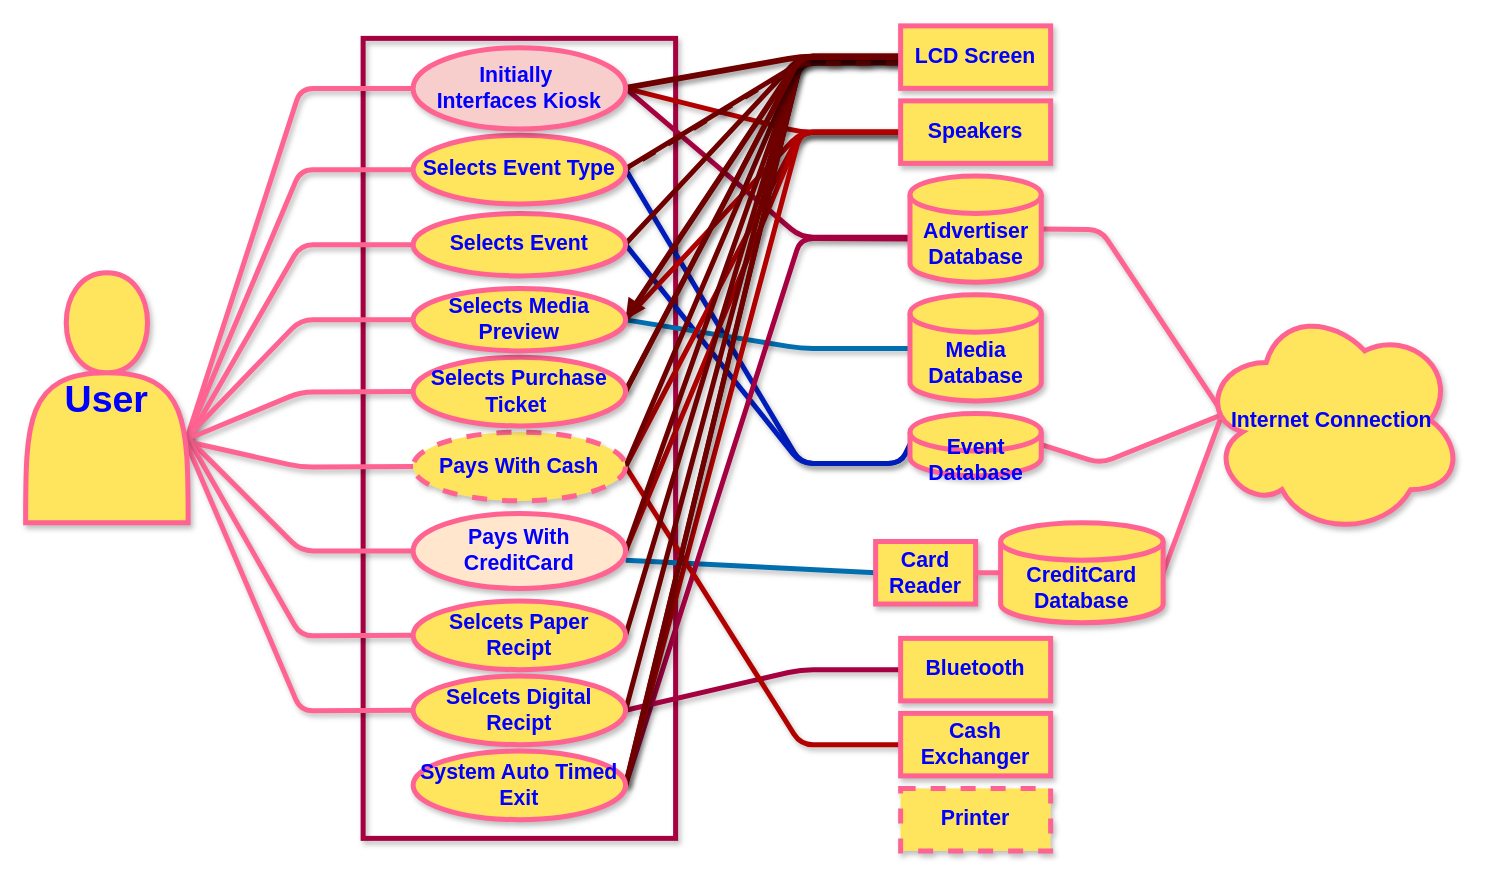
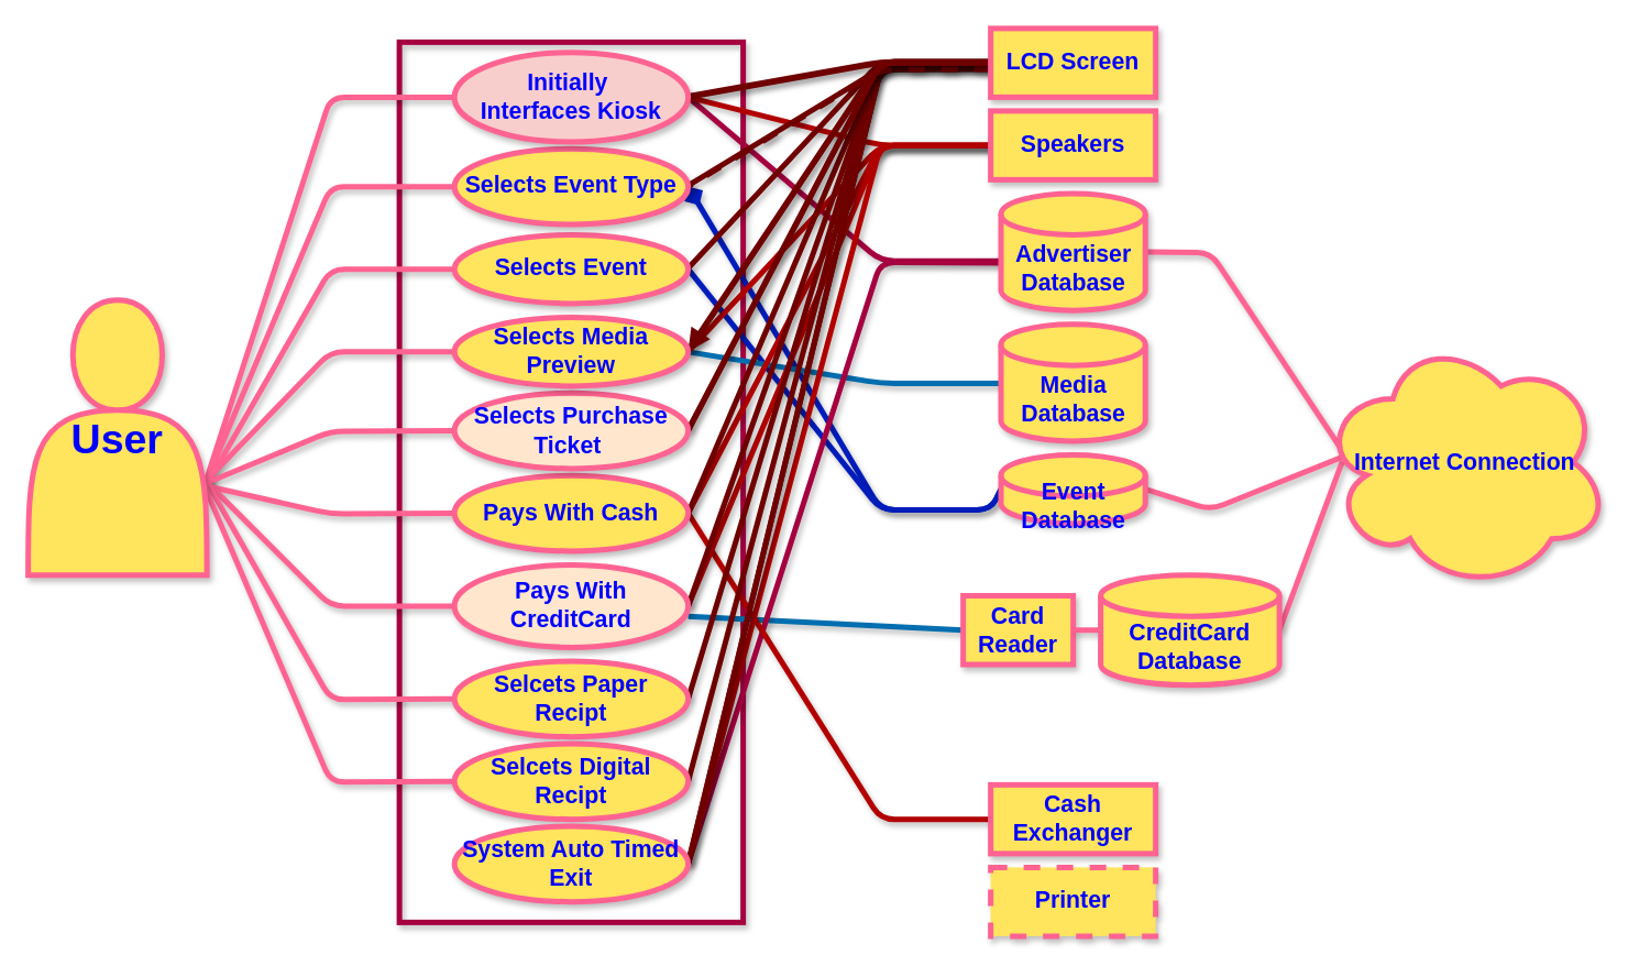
- <mxCell id="3" value="" style="edgeStyle=none;endArrow=none;verticalAlign=bottom;strokeColor=#001DBC;strokeWidth=4;entryX=1;entryY=0.5;entryDx=0;entryDy=0;exitX=0;exitY=0.5;exitDx=0;exitDy=0;exitPerimeter=0;shadow=1;html=1;labelBorderColor=none;labelBackgroundColor=none;align=center;fontSize=17;fontColor=#0000FF;fontStyle=1;fillColor=#0050ef;" parent="1" source="58" target="51" edge="1"><mxGeometry width="160" relative="1" as="geometry"><mxPoint x="630" y="90" as="sourcePoint" /><mxPoint x="519.05" y="167.98" as="targetPoint" /><Array as="points"><mxPoint x="720" y="370" /><mxPoint x="640" y="370" /></Array></mxGeometry></mxCell>
+ <mxCell id="3" value="" style="edgeStyle=none;endArrow=diamond;verticalAlign=bottom;strokeColor=#001DBC;strokeWidth=4;entryX=1;entryY=0.5;entryDx=0;entryDy=0;exitX=0;exitY=0.5;exitDx=0;exitDy=0;exitPerimeter=0;shadow=1;html=1;labelBorderColor=none;labelBackgroundColor=none;align=center;fontSize=17;fontColor=#0000FF;fontStyle=1;fillColor=#0050ef;" parent="1" source="58" target="51" edge="1"><mxGeometry width="160" relative="1" as="geometry"><mxPoint x="630" y="90" as="sourcePoint" /><mxPoint x="519.05" y="167.98" as="targetPoint" /><Array as="points"><mxPoint x="720" y="370" /><mxPoint x="640" y="370" /></Array></mxGeometry></mxCell>
- <mxCell id="48" value="&lt;span&gt;Selects Purchase Ticket&amp;nbsp;&lt;/span&gt;" style="ellipse;whiteSpace=wrap;fillColor=#FFE45E;shadow=1;strokeColor=#FF6392;strokeWidth=4;html=1;labelBorderColor=none;labelBackgroundColor=none;align=center;fontSize=17;fontColor=#0000FF;fontStyle=1" parent="1" vertex="1"><mxGeometry x="330" y="285" width="170" height="55" as="geometry" /></mxCell>
+ <mxCell id="48" value="&lt;span&gt;Selects Purchase Ticket&amp;nbsp;&lt;/span&gt;" style="ellipse;whiteSpace=wrap;fillColor=#ffe6cc;shadow=1;strokeColor=#FF6392;strokeWidth=4;html=1;labelBorderColor=none;labelBackgroundColor=none;align=center;fontSize=17;fontColor=#0000FF;fontStyle=1;" parent="1" vertex="1"><mxGeometry x="330" y="285" width="170" height="55" as="geometry" /></mxCell>
- <mxCell id="43" value="&lt;span&gt;Pays With Cash&lt;/span&gt;" style="ellipse;whiteSpace=wrap;fillColor=#FFE45E;shadow=1;strokeColor=#FF6392;strokeWidth=4;html=1;labelBorderColor=none;labelBackgroundColor=none;align=center;fontSize=17;fontColor=#0000FF;fontStyle=1;dashed=1;" parent="1" vertex="1"><mxGeometry x="330" y="345" width="170" height="55" as="geometry" /></mxCell>
+ <mxCell id="43" value="&lt;span&gt;Pays With Cash&lt;/span&gt;" style="ellipse;whiteSpace=wrap;fillColor=#FFE45E;shadow=1;strokeColor=#FF6392;strokeWidth=4;html=1;labelBorderColor=none;labelBackgroundColor=none;align=center;fontSize=17;fontColor=#0000FF;fontStyle=1" parent="1" vertex="1"><mxGeometry x="330" y="345" width="170" height="55" as="geometry" /></mxCell>
- <mxCell id="57" value="&lt;span&gt;Bluetooth&lt;/span&gt;" style="whiteSpace=wrap;shadow=1;glass=0;fontSize=17;strokeWidth=4;labelBackgroundColor=none;fillColor=#FFE45E;strokeColor=#FF6392;html=1;labelBorderColor=none;align=center;fontColor=#0000FF;fontStyle=1" parent="1" vertex="1"><mxGeometry x="720" y="510" width="120" height="50" as="geometry" /></mxCell>
- <mxCell id="9" value="" style="edgeStyle=none;endArrow=none;verticalAlign=bottom;strokeColor=#A50040;strokeWidth=4;entryX=0;entryY=0.5;entryDx=0;entryDy=0;exitX=1;exitY=0.5;exitDx=0;exitDy=0;shadow=1;html=1;labelBorderColor=none;labelBackgroundColor=none;align=center;fontSize=17;fontColor=#0000FF;fontStyle=1;fillColor=#d80073;" parent="1" source="46" target="57" edge="1"><mxGeometry width="160" relative="1" as="geometry"><mxPoint x="510" y="517.5" as="sourcePoint" /><mxPoint x="720" y="675" as="targetPoint" /><Array as="points"><mxPoint x="640" y="535" /></Array></mxGeometry></mxCell>
